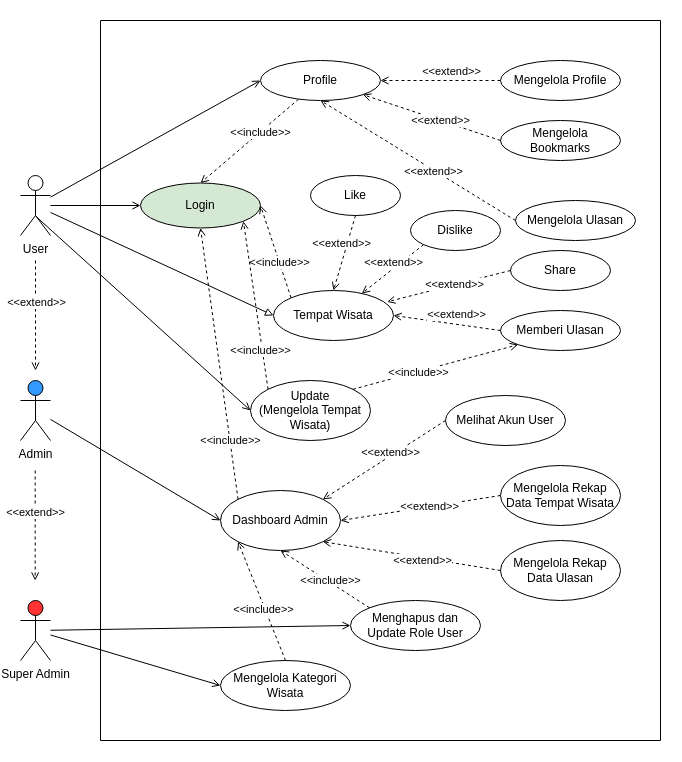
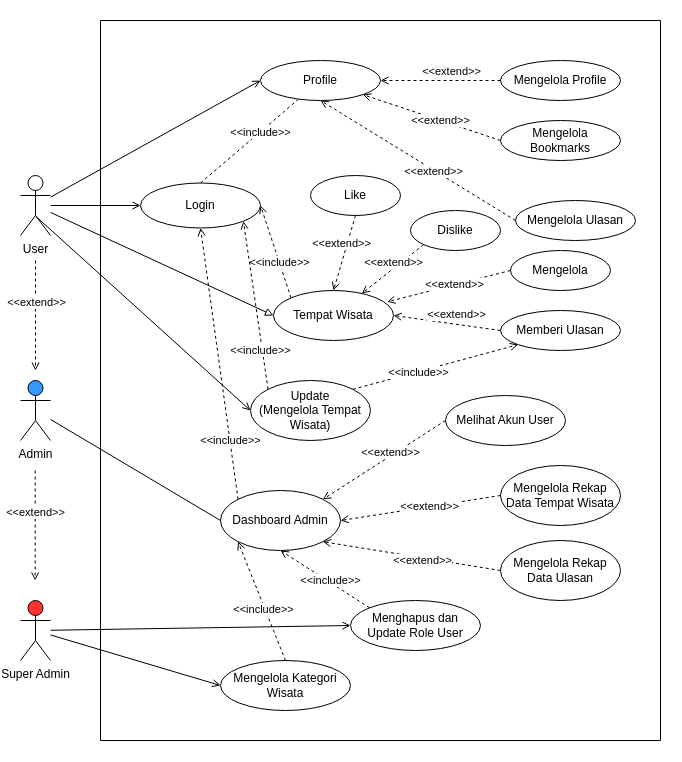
- <mxCell id="7" style="rounded=0;orthogonalLoop=1;jettySize=auto;html=1;entryX=0.5;entryY=0;entryDx=0;entryDy=0;dashed=1;endArrow=open;endFill=0;" edge="1" parent="5" source="9" target="6"><mxGeometry relative="1" as="geometry" /></mxCell>
+ <mxCell id="7" style="rounded=0;orthogonalLoop=1;jettySize=auto;html=1;entryX=0.5;entryY=0;entryDx=0;entryDy=0;dashed=1;endArrow=none;endFill=0;" edge="1" parent="5" source="9" target="6"><mxGeometry relative="1" as="geometry" /></mxCell>
- <mxCell id="6" value="Login" style="ellipse;whiteSpace=wrap;html=1;fillColor=#d5e8d4;" vertex="1" parent="5"><mxGeometry x="40" y="162.5" width="120" height="45" as="geometry" /></mxCell>
+ <mxCell id="6" value="Login" style="ellipse;whiteSpace=wrap;html=1;" vertex="1" parent="5"><mxGeometry x="40" y="162.5" width="120" height="45" as="geometry" /></mxCell>
- <mxCell id="24" value="Share" style="ellipse;whiteSpace=wrap;html=1;" vertex="1" parent="5"><mxGeometry x="410" y="230" width="100" height="40" as="geometry" /></mxCell>
+ <mxCell id="24" value="Mengelola" style="ellipse;whiteSpace=wrap;html=1;" vertex="1" parent="5"><mxGeometry x="410" y="230" width="100" height="40" as="geometry" /></mxCell>
- <mxCell id="60" style="rounded=0;orthogonalLoop=1;jettySize=auto;html=1;entryX=0;entryY=0.5;entryDx=0;entryDy=0;endArrow=open;endFill=0;" edge="1" parent="1" source="4" target="34"><mxGeometry relative="1" as="geometry"><mxPoint x="46" y="219" as="sourcePoint" /><mxPoint x="260" y="420" as="targetPoint" /></mxGeometry></mxCell>
+ <mxCell id="60" style="rounded=0;orthogonalLoop=1;jettySize=auto;html=1;entryX=0;entryY=0.5;entryDx=0;entryDy=0;endArrow=none;endFill=0;" edge="1" parent="1" source="4" target="34"><mxGeometry relative="1" as="geometry"><mxPoint x="46" y="219" as="sourcePoint" /><mxPoint x="260" y="420" as="targetPoint" /></mxGeometry></mxCell>
